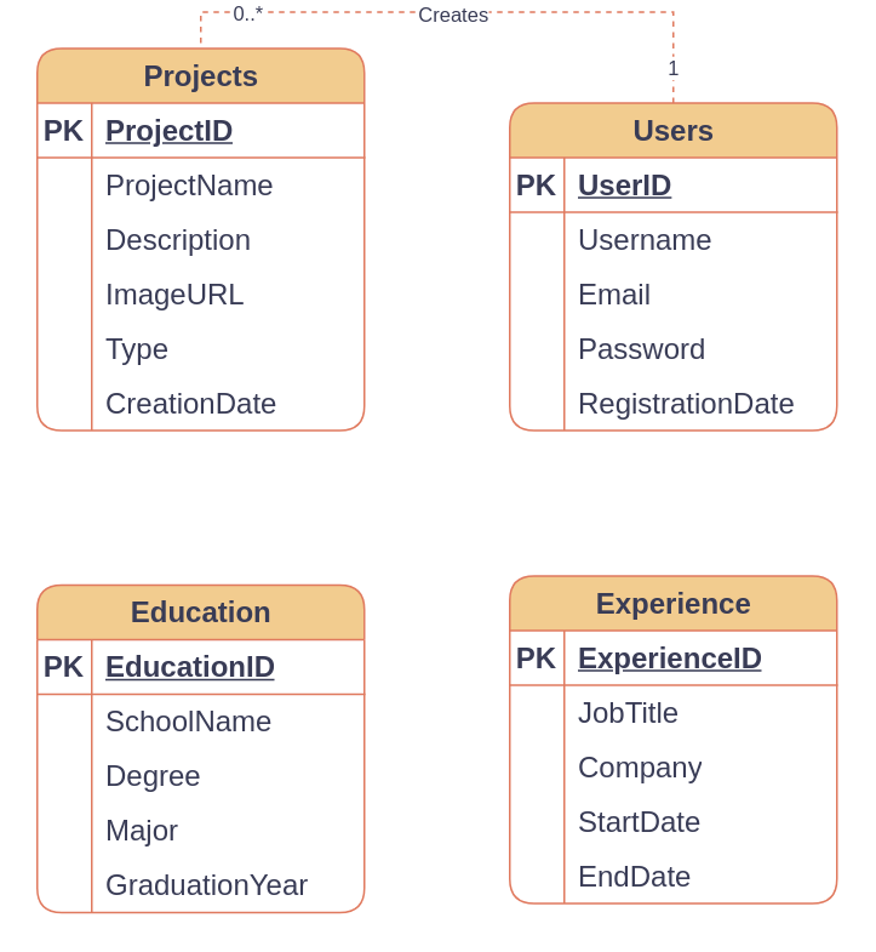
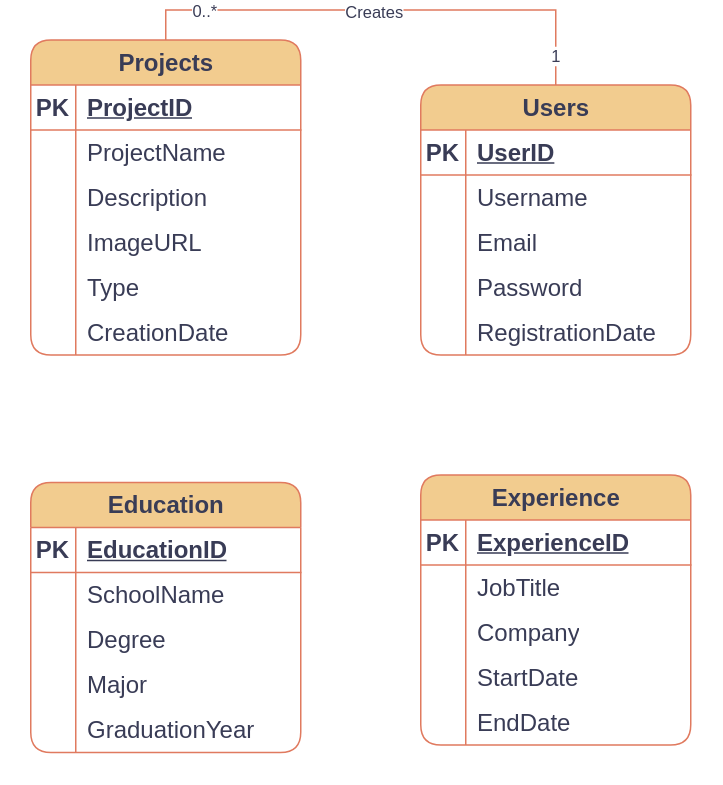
- <mxCell id="21" style="edgeStyle=orthogonalEdgeStyle;rounded=0;orthogonalLoop=1;jettySize=auto;html=1;entryX=0.5;entryY=0;entryDx=0;entryDy=0;exitX=0.5;exitY=0;exitDx=0;exitDy=0;labelBackgroundColor=none;strokeColor=#E07A5F;fontColor=default;endArrow=none;endFill=0;dashed=1;" edge="1" parent="1" source="25" target="2"><mxGeometry relative="1" as="geometry" /></mxCell>
+ <mxCell id="21" style="edgeStyle=orthogonalEdgeStyle;rounded=0;orthogonalLoop=1;jettySize=auto;html=1;entryX=0.5;entryY=0;entryDx=0;entryDy=0;exitX=0.5;exitY=0;exitDx=0;exitDy=0;labelBackgroundColor=none;strokeColor=#E07A5F;fontColor=default;endArrow=none;endFill=0;" edge="1" parent="1" source="25" target="2"><mxGeometry relative="1" as="geometry" /></mxCell>
